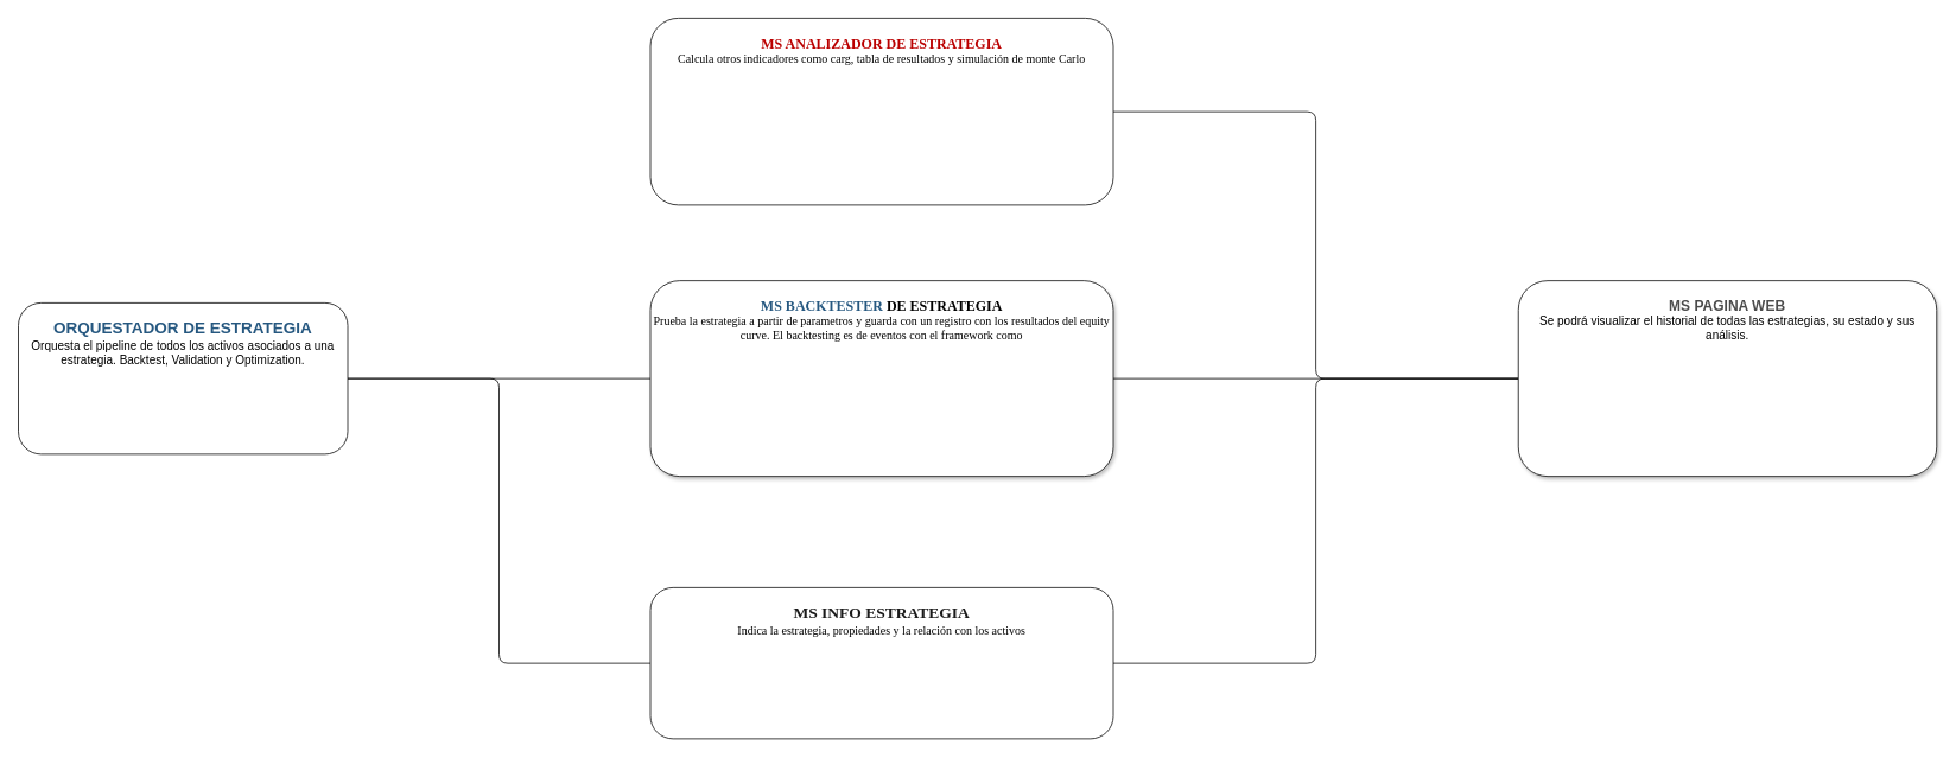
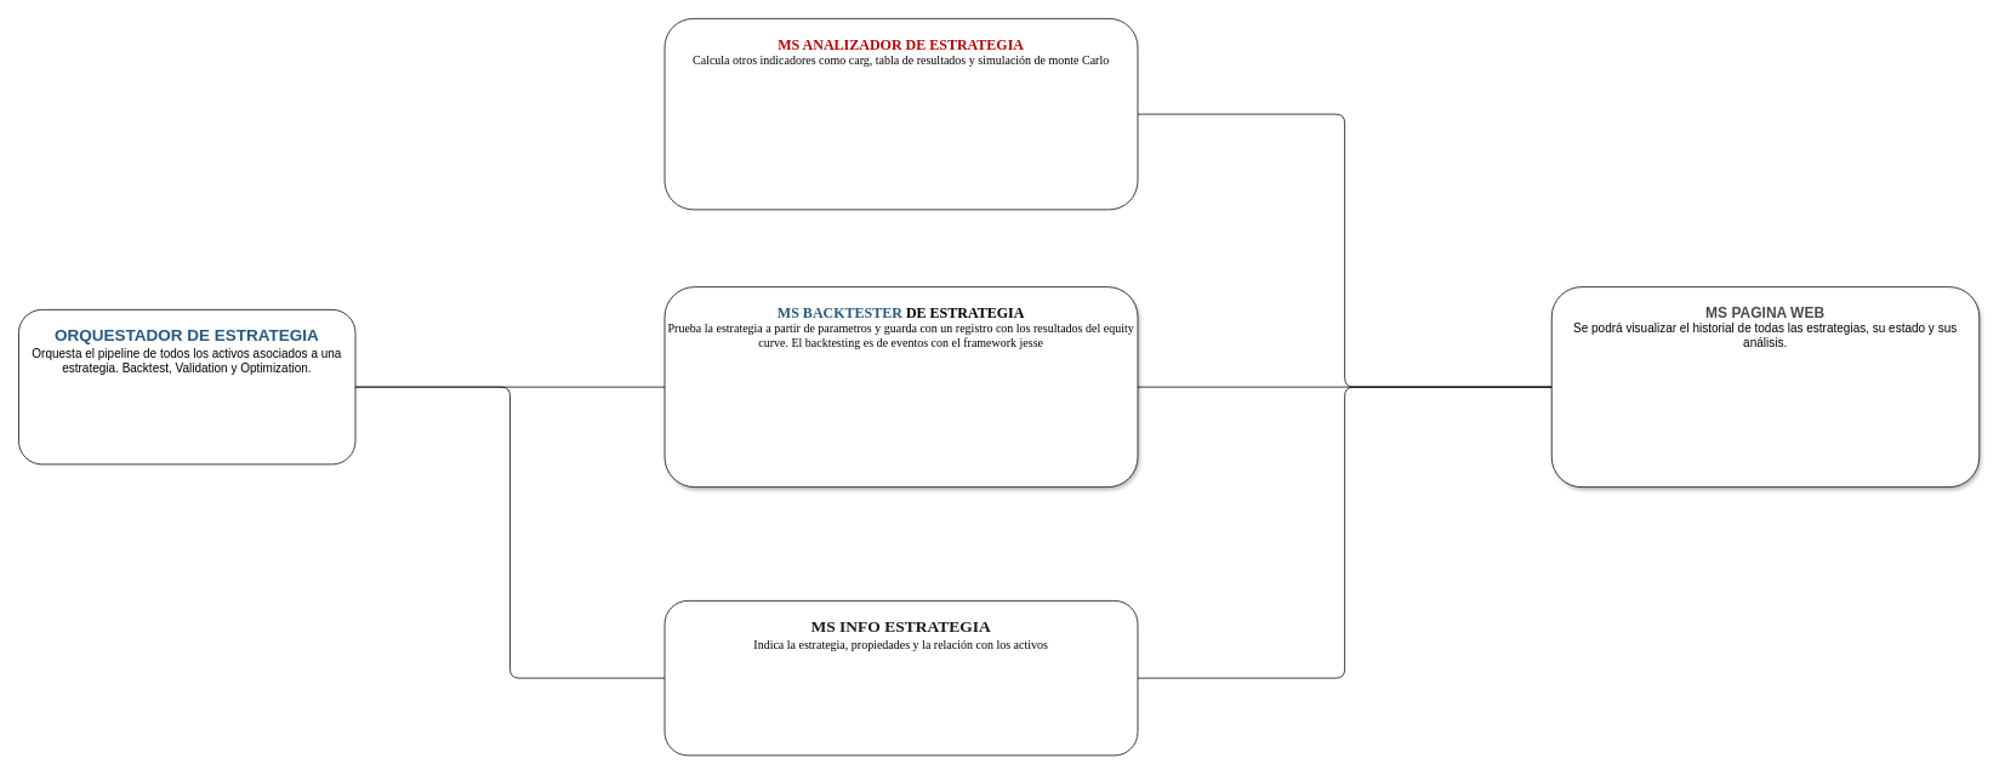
- <mxCell id="10" value="&lt;p dir=&quot;ltr&quot; style=&quot;text-align: center&quot;&gt;&lt;font face=&quot;Verdana&quot;&gt;&lt;span style=&quot;color: rgb(38, 88, 128);&quot;&gt;&lt;b style=&quot;&quot;&gt;&lt;font style=&quot;font-size: 16px;&quot;&gt;MS BACKTESTER&amp;nbsp;&lt;/font&gt;&lt;/b&gt;&lt;/span&gt;&lt;span style=&quot;background-color: transparent;&quot;&gt;&lt;b style=&quot;&quot;&gt;&lt;font style=&quot;font-size: 16px;&quot;&gt;DE ESTRATEGIA&lt;/font&gt;&lt;/b&gt;&lt;br&gt;&lt;/span&gt;&lt;span style=&quot;font-size: 10pt; background-color: transparent;&quot;&gt;Prueba la estrategia a partir de parametros y guarda con un registro con los resultados del equity curve. El backtesting es de eventos con el framework como&lt;/span&gt;&lt;/font&gt;&lt;/p&gt;" style="rounded=1;whiteSpace=wrap;html=1;strokeColor=default;align=center;verticalAlign=top;fontFamily=Verdana;fontSize=12;fontColor=default;fillColor=default;fillStyle=auto;glass=0;shadow=1;strokeWidth=1;perimeterSpacing=0;" vertex="1" parent="1"><mxGeometry x="730" y="315" width="520" height="220" as="geometry" /></mxCell>
+ <mxCell id="10" value="&lt;p dir=&quot;ltr&quot; style=&quot;text-align: center&quot;&gt;&lt;font face=&quot;Verdana&quot;&gt;&lt;span style=&quot;color: rgb(38, 88, 128);&quot;&gt;&lt;b style=&quot;&quot;&gt;&lt;font style=&quot;font-size: 16px;&quot;&gt;MS BACKTESTER&amp;nbsp;&lt;/font&gt;&lt;/b&gt;&lt;/span&gt;&lt;span style=&quot;background-color: transparent;&quot;&gt;&lt;b style=&quot;&quot;&gt;&lt;font style=&quot;font-size: 16px;&quot;&gt;DE ESTRATEGIA&lt;/font&gt;&lt;/b&gt;&lt;br&gt;&lt;/span&gt;&lt;span style=&quot;font-size: 10pt; background-color: transparent;&quot;&gt;Prueba la estrategia a partir de parametros y guarda con un registro con los resultados del equity curve. El backtesting es de eventos con el framework jesse&lt;/span&gt;&lt;/font&gt;&lt;/p&gt;" style="rounded=1;whiteSpace=wrap;html=1;strokeColor=default;align=center;verticalAlign=top;fontFamily=Verdana;fontSize=12;fontColor=default;fillColor=default;fillStyle=auto;glass=0;shadow=1;strokeWidth=1;perimeterSpacing=0;" vertex="1" parent="1"><mxGeometry x="730" y="315" width="520" height="220" as="geometry" /></mxCell>
